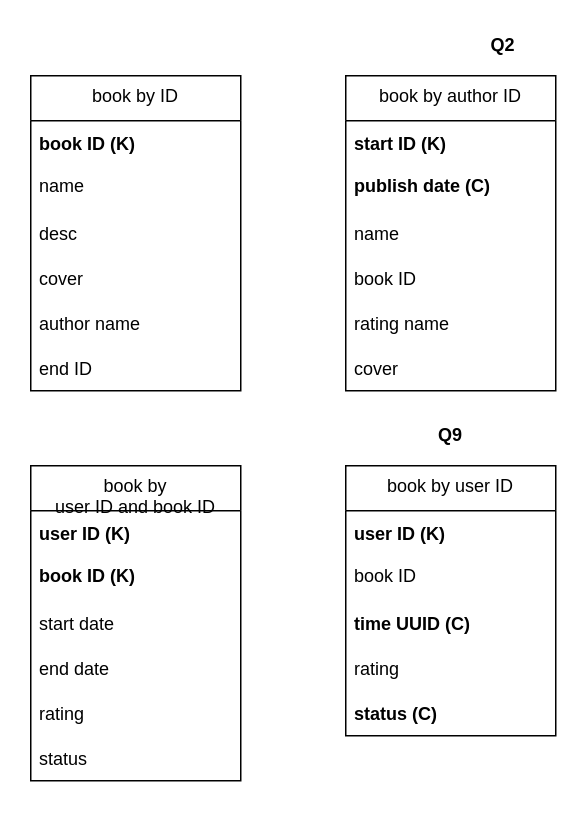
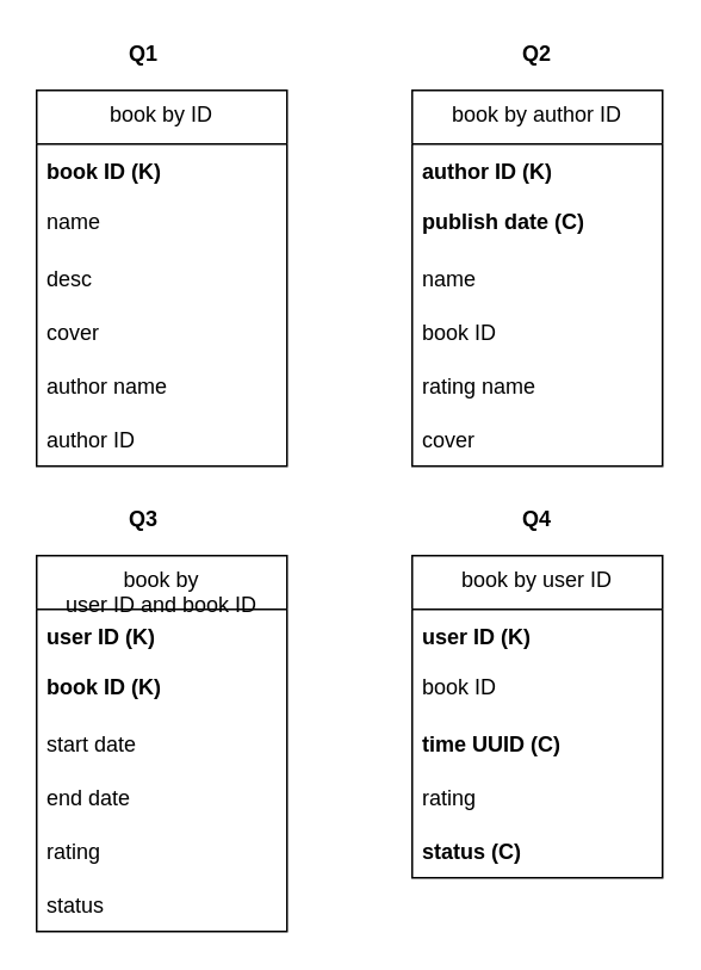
+ <mxCell id="29" value="Q1" style="text;html=1;strokeColor=none;fillColor=none;align=center;verticalAlign=middle;whiteSpace=wrap;rounded=0;fontSize=12;fontStyle=1" vertex="1" parent="1"><mxGeometry x="60" y="20" width="40" height="20" as="geometry" /></mxCell>
- <mxCell id="30" value="Q2" style="text;html=1;strokeColor=none;fillColor=none;align=center;verticalAlign=middle;whiteSpace=wrap;rounded=0;fontSize=12;fontStyle=1" vertex="1" parent="1"><mxGeometry x="315" y="20" width="40" height="20" as="geometry" /></mxCell>
+ <mxCell id="30" value="Q2" style="text;html=1;strokeColor=none;fillColor=none;align=center;verticalAlign=middle;whiteSpace=wrap;rounded=0;fontSize=12;fontStyle=1" vertex="1" parent="1"><mxGeometry x="280" y="20" width="40" height="20" as="geometry" /></mxCell>
- <mxCell id="10" value="start ID (K)" style="text;strokeColor=none;fillColor=none;align=left;verticalAlign=middle;spacingLeft=4;spacingRight=4;overflow=hidden;points=[[0,0.5],[1,0.5]];portConstraint=eastwest;rotatable=0;fontStyle=1;fontSize=12;" vertex="1" parent="9"><mxGeometry y="30" width="140" height="30" as="geometry" /></mxCell>
+ <mxCell id="10" value="author ID (K)" style="text;strokeColor=none;fillColor=none;align=left;verticalAlign=middle;spacingLeft=4;spacingRight=4;overflow=hidden;points=[[0,0.5],[1,0.5]];portConstraint=eastwest;rotatable=0;fontStyle=1;fontSize=12;" vertex="1" parent="9"><mxGeometry y="30" width="140" height="30" as="geometry" /></mxCell>
- <mxCell id="8" value="end ID" style="text;strokeColor=none;fillColor=none;align=left;verticalAlign=middle;spacingLeft=4;spacingRight=4;overflow=hidden;points=[[0,0.5],[1,0.5]];portConstraint=eastwest;rotatable=0;" vertex="1" parent="2"><mxGeometry y="180" width="140" height="30" as="geometry" /></mxCell>
+ <mxCell id="8" value="author ID" style="text;strokeColor=none;fillColor=none;align=left;verticalAlign=middle;spacingLeft=4;spacingRight=4;overflow=hidden;points=[[0,0.5],[1,0.5]];portConstraint=eastwest;rotatable=0;" vertex="1" parent="2"><mxGeometry y="180" width="140" height="30" as="geometry" /></mxCell>
+ <mxCell id="31" value="Q3" style="text;html=1;strokeColor=none;fillColor=none;align=center;verticalAlign=middle;whiteSpace=wrap;rounded=0;fontSize=12;fontStyle=1" vertex="1" parent="1"><mxGeometry x="60" y="280" width="40" height="20" as="geometry" /></mxCell>
- <mxCell id="32" value="Q9" style="text;html=1;strokeColor=none;fillColor=none;align=center;verticalAlign=middle;whiteSpace=wrap;rounded=0;fontSize=12;fontStyle=1" vertex="1" parent="1"><mxGeometry x="280" y="280" width="40" height="20" as="geometry" /></mxCell>
+ <mxCell id="32" value="Q4" style="text;html=1;strokeColor=none;fillColor=none;align=center;verticalAlign=middle;whiteSpace=wrap;rounded=0;fontSize=12;fontStyle=1" vertex="1" parent="1"><mxGeometry x="280" y="280" width="40" height="20" as="geometry" /></mxCell>
